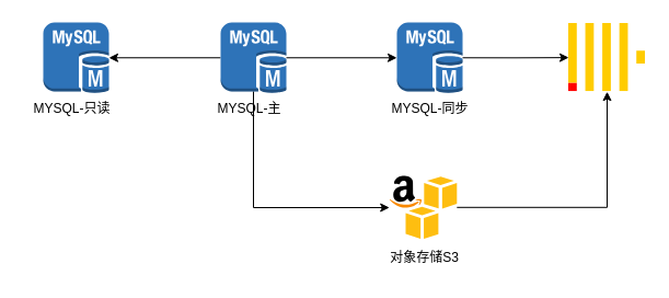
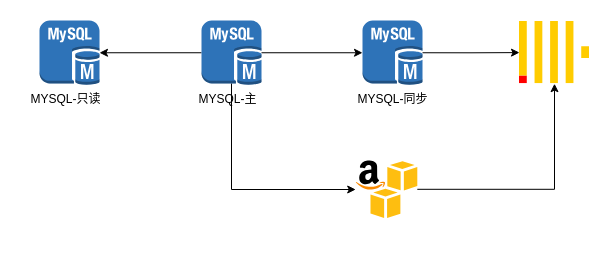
- <mxCell id="20" value="对象存储S3" style="text;html=1;align=center;verticalAlign=middle;resizable=0;points=[];autosize=1;strokeColor=none;fillColor=none;" vertex="1" parent="18"><mxGeometry y="60" width="90" height="30" as="geometry" /></mxCell>
